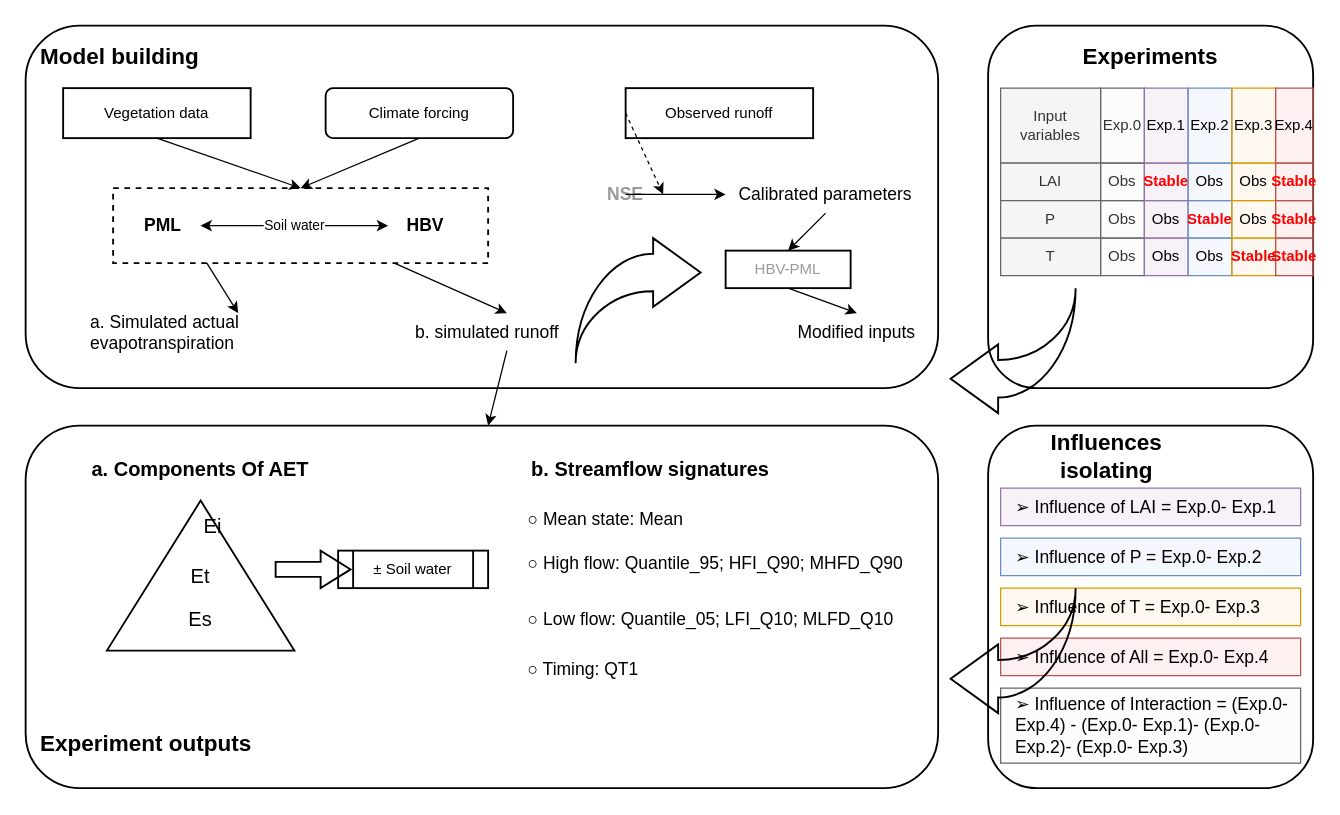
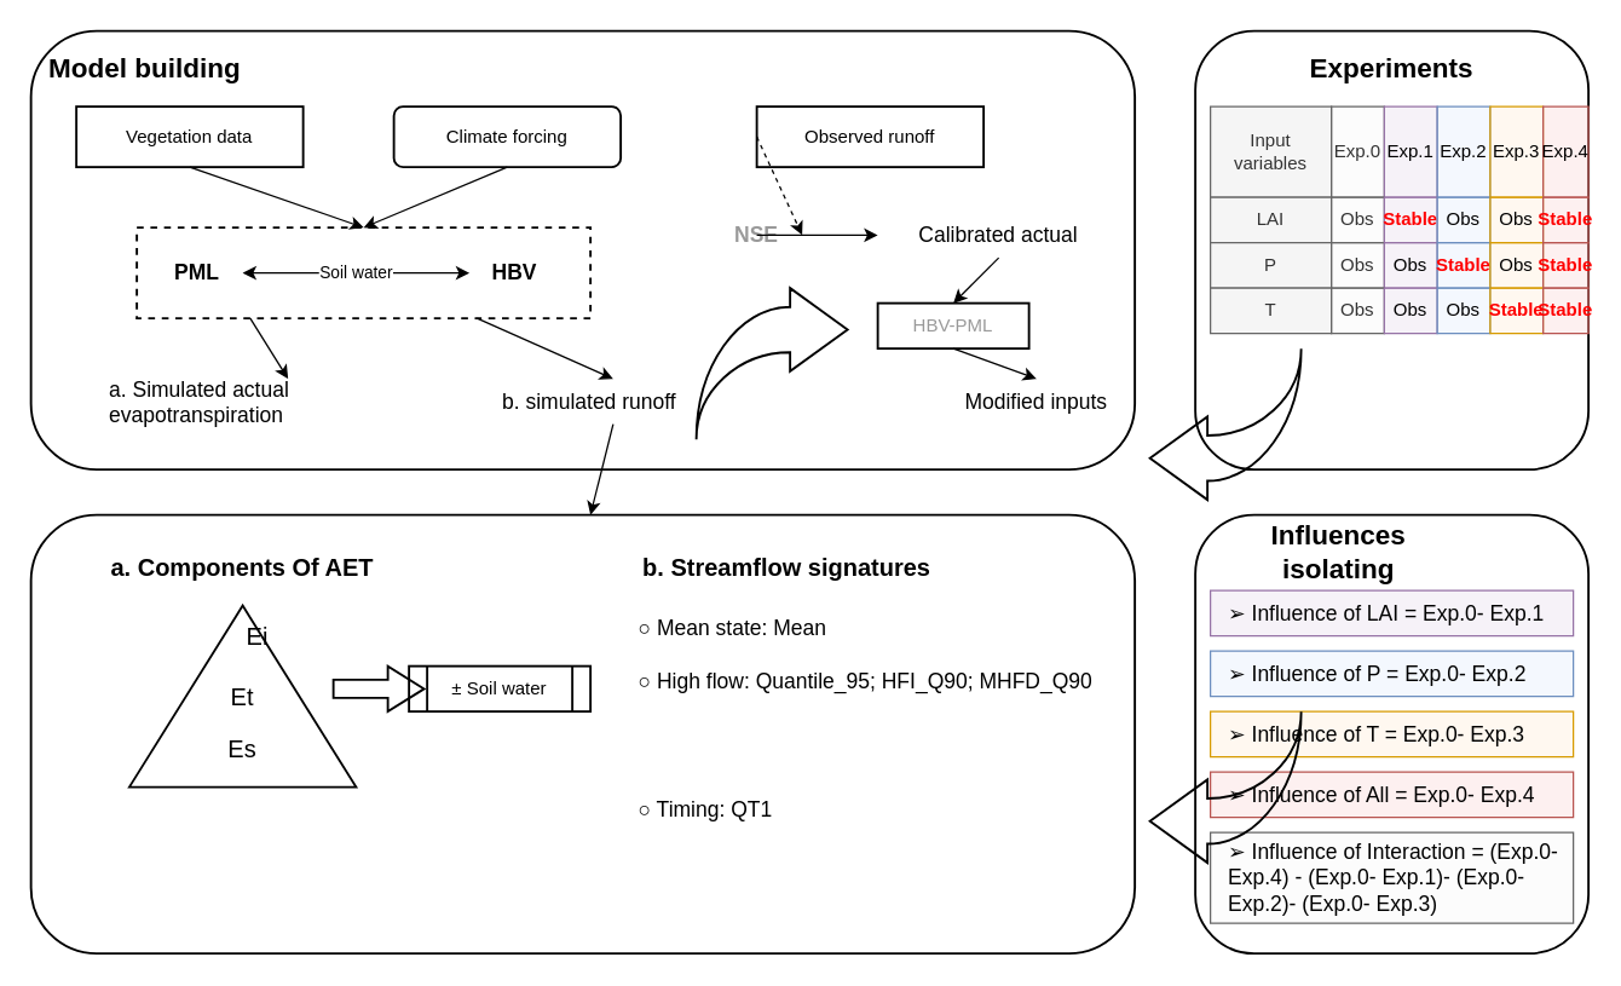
- <mxCell id="20" value="Calibrated parameters" style="text;html=1;strokeColor=none;fillColor=none;align=center;verticalAlign=middle;whiteSpace=wrap;rounded=0;fontSize=14;" vertex="1" parent="1"><mxGeometry x="580" y="140" width="160" height="30" as="geometry" /></mxCell>
+ <mxCell id="20" value="Calibrated actual" style="text;html=1;strokeColor=none;fillColor=none;align=center;verticalAlign=middle;whiteSpace=wrap;rounded=0;fontSize=14;" vertex="1" parent="1"><mxGeometry x="580" y="140" width="160" height="30" as="geometry" /></mxCell>
- <mxCell id="65" value="○ Low flow: Quantile_05; LFI_Q10; MLFD_Q10" style="text;html=1;strokeColor=none;fillColor=none;align=left;verticalAlign=middle;whiteSpace=wrap;rounded=0;fontSize=14;" vertex="1" parent="1"><mxGeometry x="420" y="480" width="320" height="30" as="geometry" /></mxCell>
- <mxCell id="54" value="&lt;font style=&quot;font-size: 18px;&quot;&gt;&lt;b&gt;Experiment outputs&lt;/b&gt;&lt;/font&gt;" style="text;html=1;strokeColor=none;fillColor=none;align=left;verticalAlign=middle;whiteSpace=wrap;rounded=0;" vertex="1" parent="1"><mxGeometry x="30" y="580" width="210" height="30" as="geometry" /></mxCell>
